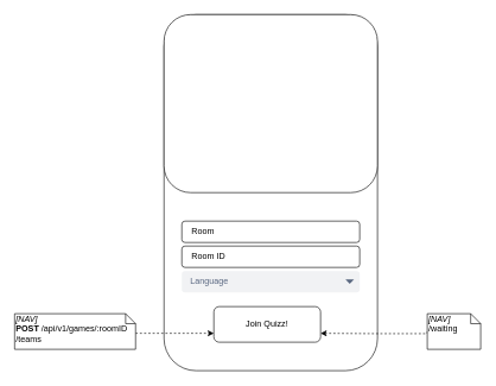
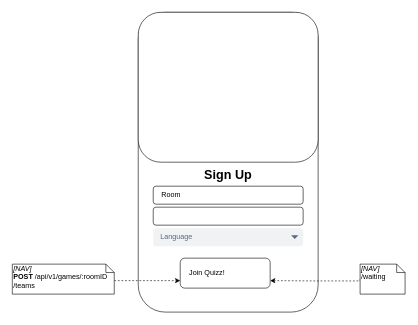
+ <mxCell id="11" value="&lt;font style=&quot;font-size: 21px&quot;&gt;&lt;b&gt;Sign Up&lt;/b&gt;&lt;/font&gt;" style="text;html=1;strokeColor=none;fillColor=none;align=center;verticalAlign=middle;whiteSpace=wrap;rounded=0;" vertex="1" parent="1"><mxGeometry x="335" y="270" width="90" height="40" as="geometry" /></mxCell>
- <mxCell id="7" value="Room ID" style="text;html=1;strokeColor=none;fillColor=none;align=center;verticalAlign=middle;whiteSpace=wrap;rounded=0;" vertex="1" parent="1"><mxGeometry x="255" y="350" width="75" height="20" as="geometry" /></mxCell>
- <mxCell id="9" value="Join Quizz!" style="text;html=1;strokeColor=none;fillColor=none;align=center;verticalAlign=middle;whiteSpace=wrap;rounded=0;" vertex="1" parent="1"><mxGeometry x="335" y="440" width="80" height="30" as="geometry" /></mxCell>
+ <mxCell id="9" value="Join Quizz!" style="text;html=1;strokeColor=none;fillColor=none;align=center;verticalAlign=middle;whiteSpace=wrap;rounded=0;" vertex="1" parent="1"><mxGeometry x="305" y="440" width="80" height="30" as="geometry" /></mxCell>
